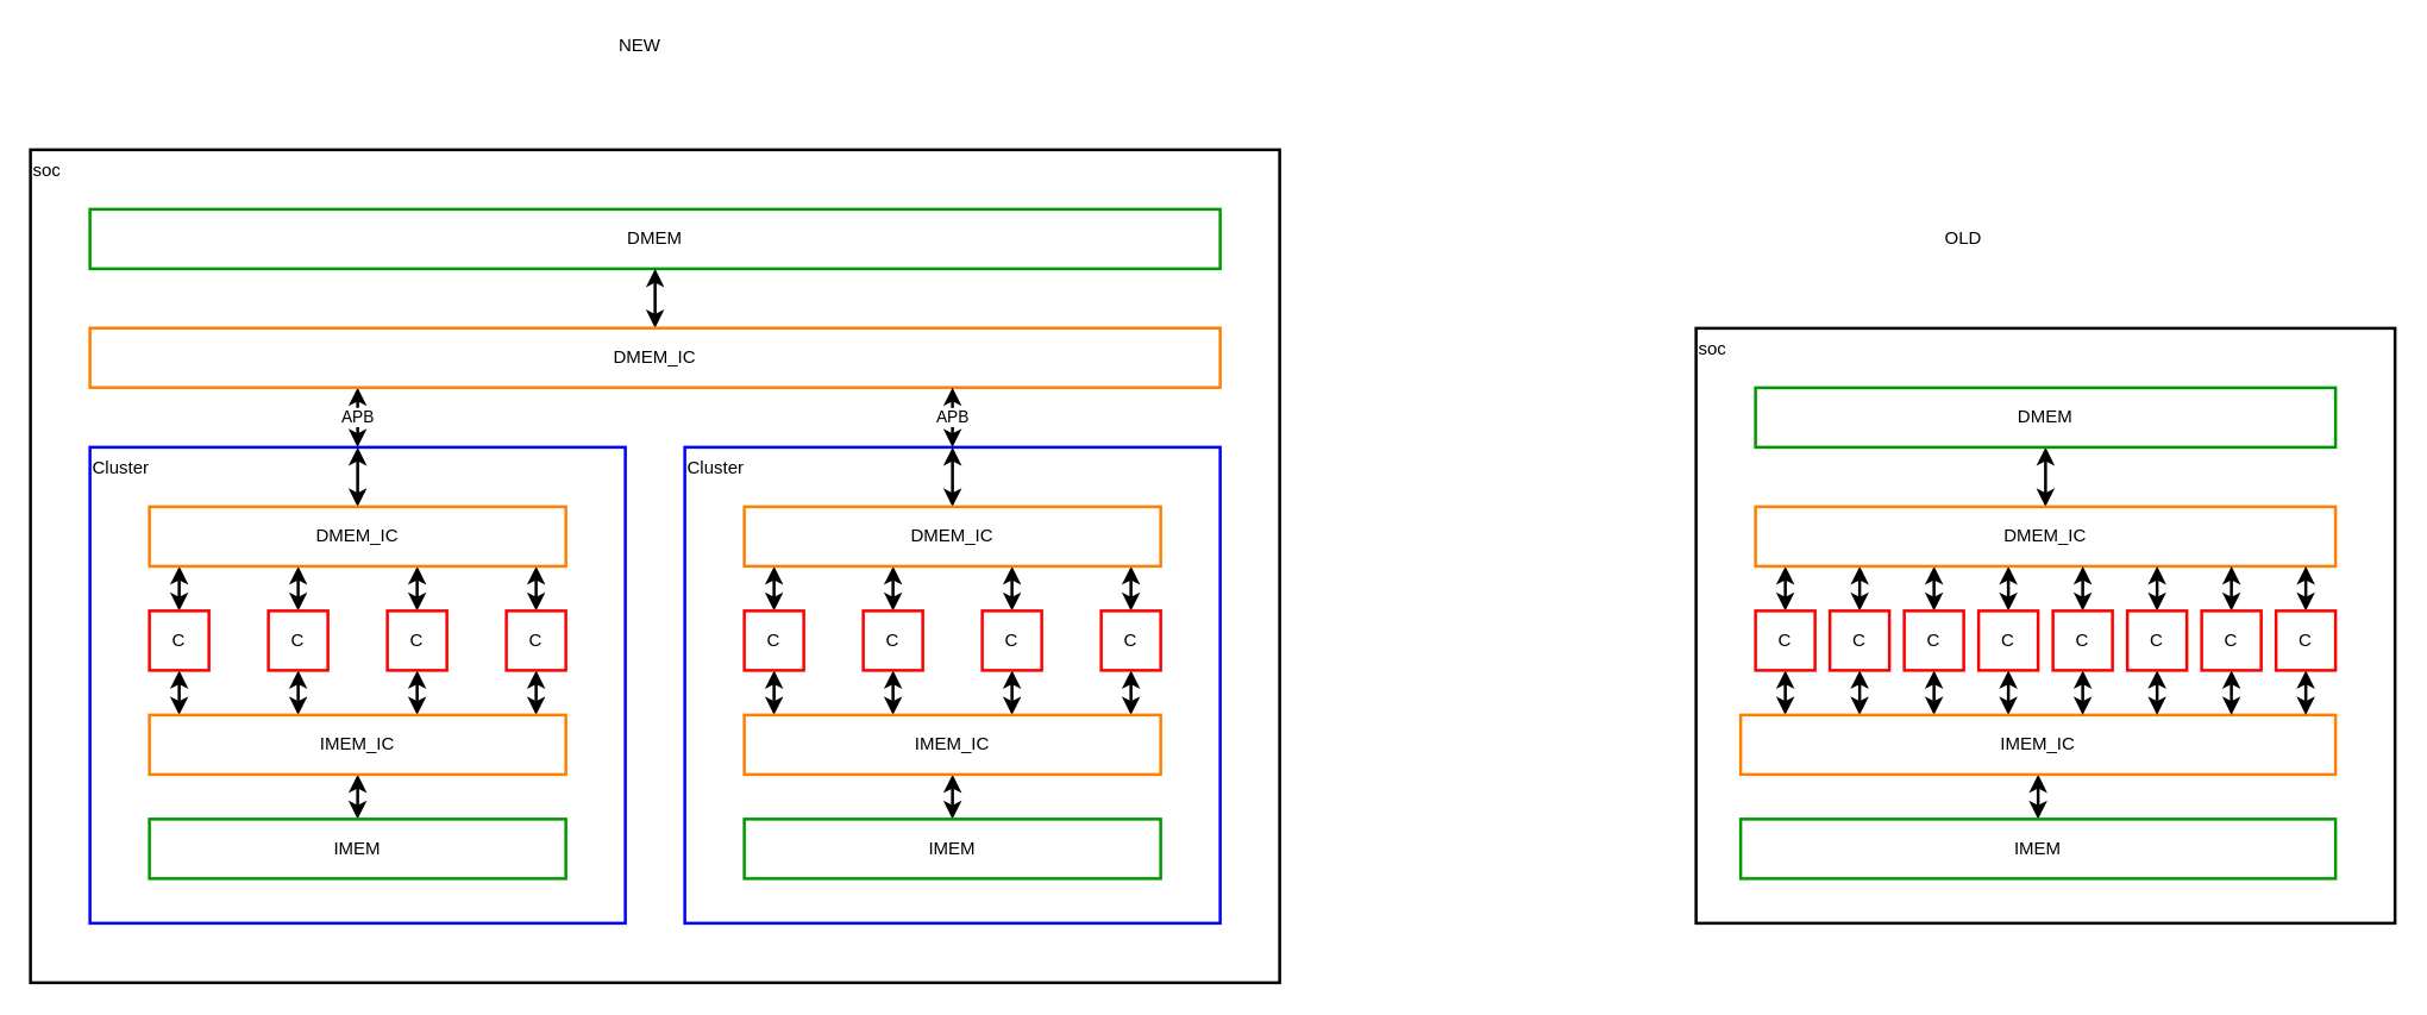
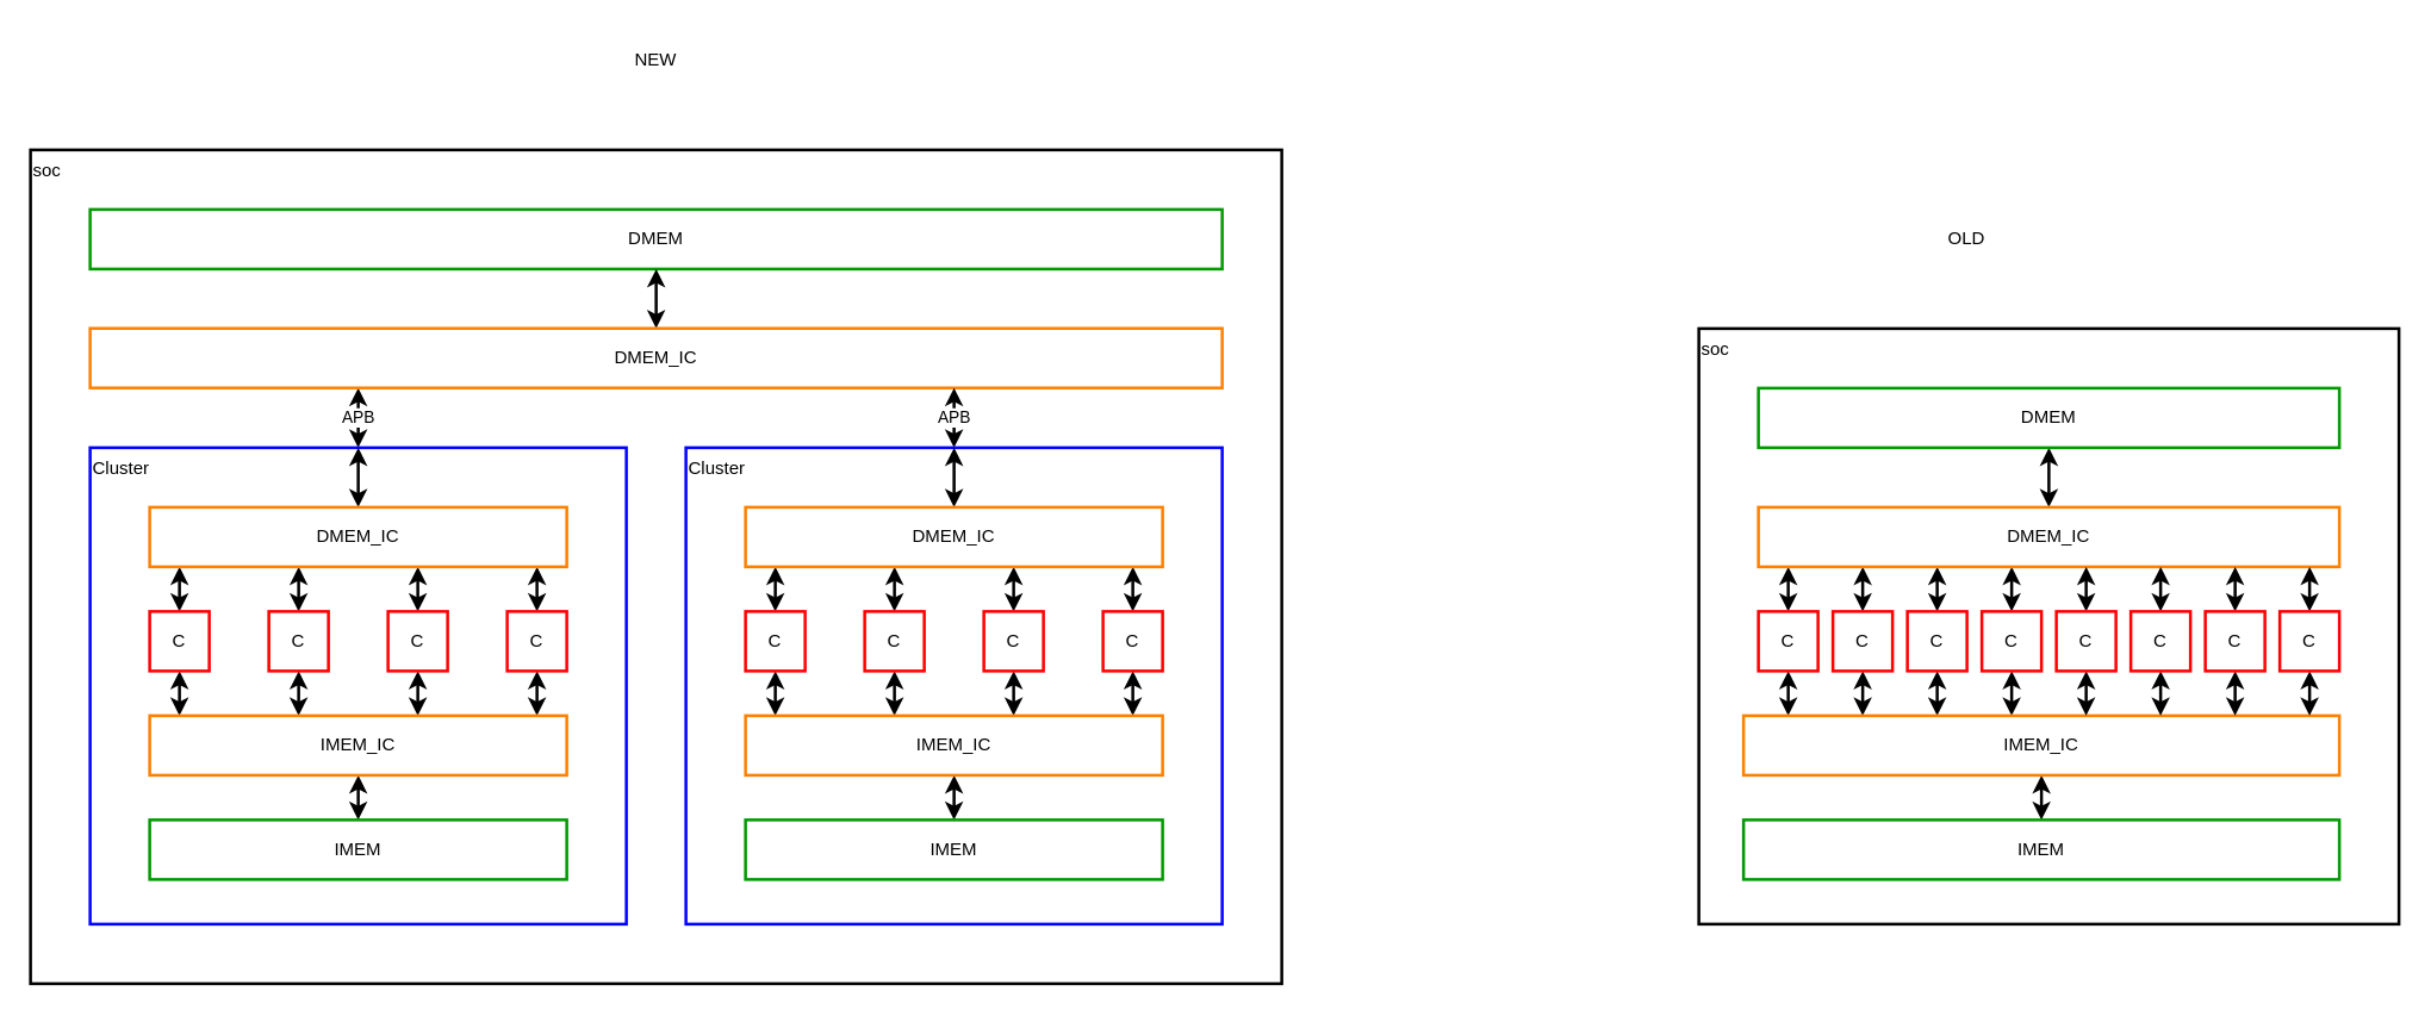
- <mxCell id="64" value="NEW" style="text;html=1;strokeColor=none;fillColor=none;align=center;verticalAlign=middle;whiteSpace=wrap;rounded=0;strokeWidth=2;" vertex="1" parent="1"><mxGeometry x="250" y="10" width="360" height="40" as="geometry" /></mxCell>
+ <mxCell id="64" value="NEW" style="text;html=1;strokeColor=none;fillColor=none;align=center;verticalAlign=middle;whiteSpace=wrap;rounded=0;strokeWidth=2;" vertex="1" parent="1"><mxGeometry x="260" y="20" width="360" height="40" as="geometry" /></mxCell>
